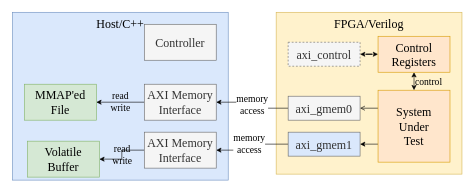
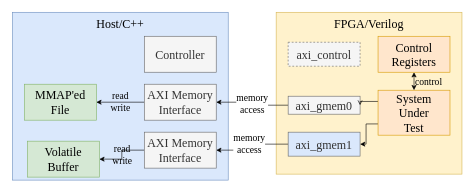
- <mxCell id="10" value="Controller" style="rounded=0;whiteSpace=wrap;html=1;hachureGap=4;sketchStyle=rough;fontFamily=Architects Daughter;fontSource=https%3A%2F%2Ffonts.googleapis.com%2Fcss%3Ffamily%3DArchitects%2BDaughter;fontSize=20;fillColor=#f5f5f5;strokeColor=#666666;fontColor=#333333;" vertex="1" parent="1"><mxGeometry x="240" y="40" width="120" height="60" as="geometry" /></mxCell>
+ <mxCell id="10" value="Controller" style="rounded=0;whiteSpace=wrap;html=1;hachureGap=4;sketchStyle=rough;fontFamily=Architects Daughter;fontSource=https%3A%2F%2Ffonts.googleapis.com%2Fcss%3Ffamily%3DArchitects%2BDaughter;fontSize=20;fillColor=#f5f5f5;strokeColor=#666666;fontColor=#333333;" vertex="1" parent="1"><mxGeometry x="240" y="60" width="120" height="60" as="geometry" /></mxCell>
- <mxCell id="4" style="edgeStyle=orthogonalEdgeStyle;rounded=0;sketch=0;hachureGap=4;jiggle=2;curveFitting=1;orthogonalLoop=1;jettySize=auto;html=1;exitX=1;exitY=0.5;exitDx=0;exitDy=0;labelBackgroundColor=none;fontFamily=Architects Daughter;fontSource=https%3A%2F%2Ffonts.googleapis.com%2Fcss%3Ffamily%3DArchitects%2BDaughter;fontSize=16;startArrow=classic;startFill=1;" edge="1" parent="1" source="5" target="12"><mxGeometry relative="1" as="geometry" /></mxCell>
- <mxCell id="7" value="axi_gmem0" style="rounded=0;whiteSpace=wrap;html=1;hachureGap=4;sketchStyle=rough;fontFamily=Architects Daughter;fontSource=https%3A%2F%2Ffonts.googleapis.com%2Fcss%3Ffamily%3DArchitects%2BDaughter;fontSize=20;fillColor=#f5f5f5;strokeColor=#666666;fontColor=#333333;" vertex="1" parent="1"><mxGeometry x="480" y="160" width="120" height="40" as="geometry" /></mxCell>
+ <mxCell id="7" value="axi_gmem0" style="rounded=0;whiteSpace=wrap;html=1;hachureGap=4;sketchStyle=rough;fontFamily=Architects Daughter;fontSource=https%3A%2F%2Ffonts.googleapis.com%2Fcss%3Ffamily%3DArchitects%2BDaughter;fontSize=20;fillColor=#f5f5f5;strokeColor=#666666;fontColor=#333333;" vertex="1" parent="1"><mxGeometry x="480" y="160" width="120" height="30" as="geometry" /></mxCell>
- <mxCell id="21" value="System&lt;br&gt;Under&lt;br&gt;Test" style="rounded=0;whiteSpace=wrap;html=1;hachureGap=4;sketchStyle=rough;fontFamily=Architects Daughter;fontSource=https%3A%2F%2Ffonts.googleapis.com%2Fcss%3Ffamily%3DArchitects%2BDaughter;fontSize=20;fillColor=#ffe6cc;strokeColor=#d79b00;" vertex="1" parent="1"><mxGeometry x="630" y="150" width="120" height="120" as="geometry" /></mxCell>
+ <mxCell id="21" value="System&lt;br&gt;Under&lt;br&gt;Test" style="rounded=0;whiteSpace=wrap;html=1;hachureGap=4;sketchStyle=rough;fontFamily=Architects Daughter;fontSource=https%3A%2F%2Ffonts.googleapis.com%2Fcss%3Ffamily%3DArchitects%2BDaughter;fontSize=20;fillColor=#ffe6cc;strokeColor=#d79b00;" vertex="1" parent="1"><mxGeometry x="630" y="150" width="120" height="75" as="geometry" /></mxCell>
